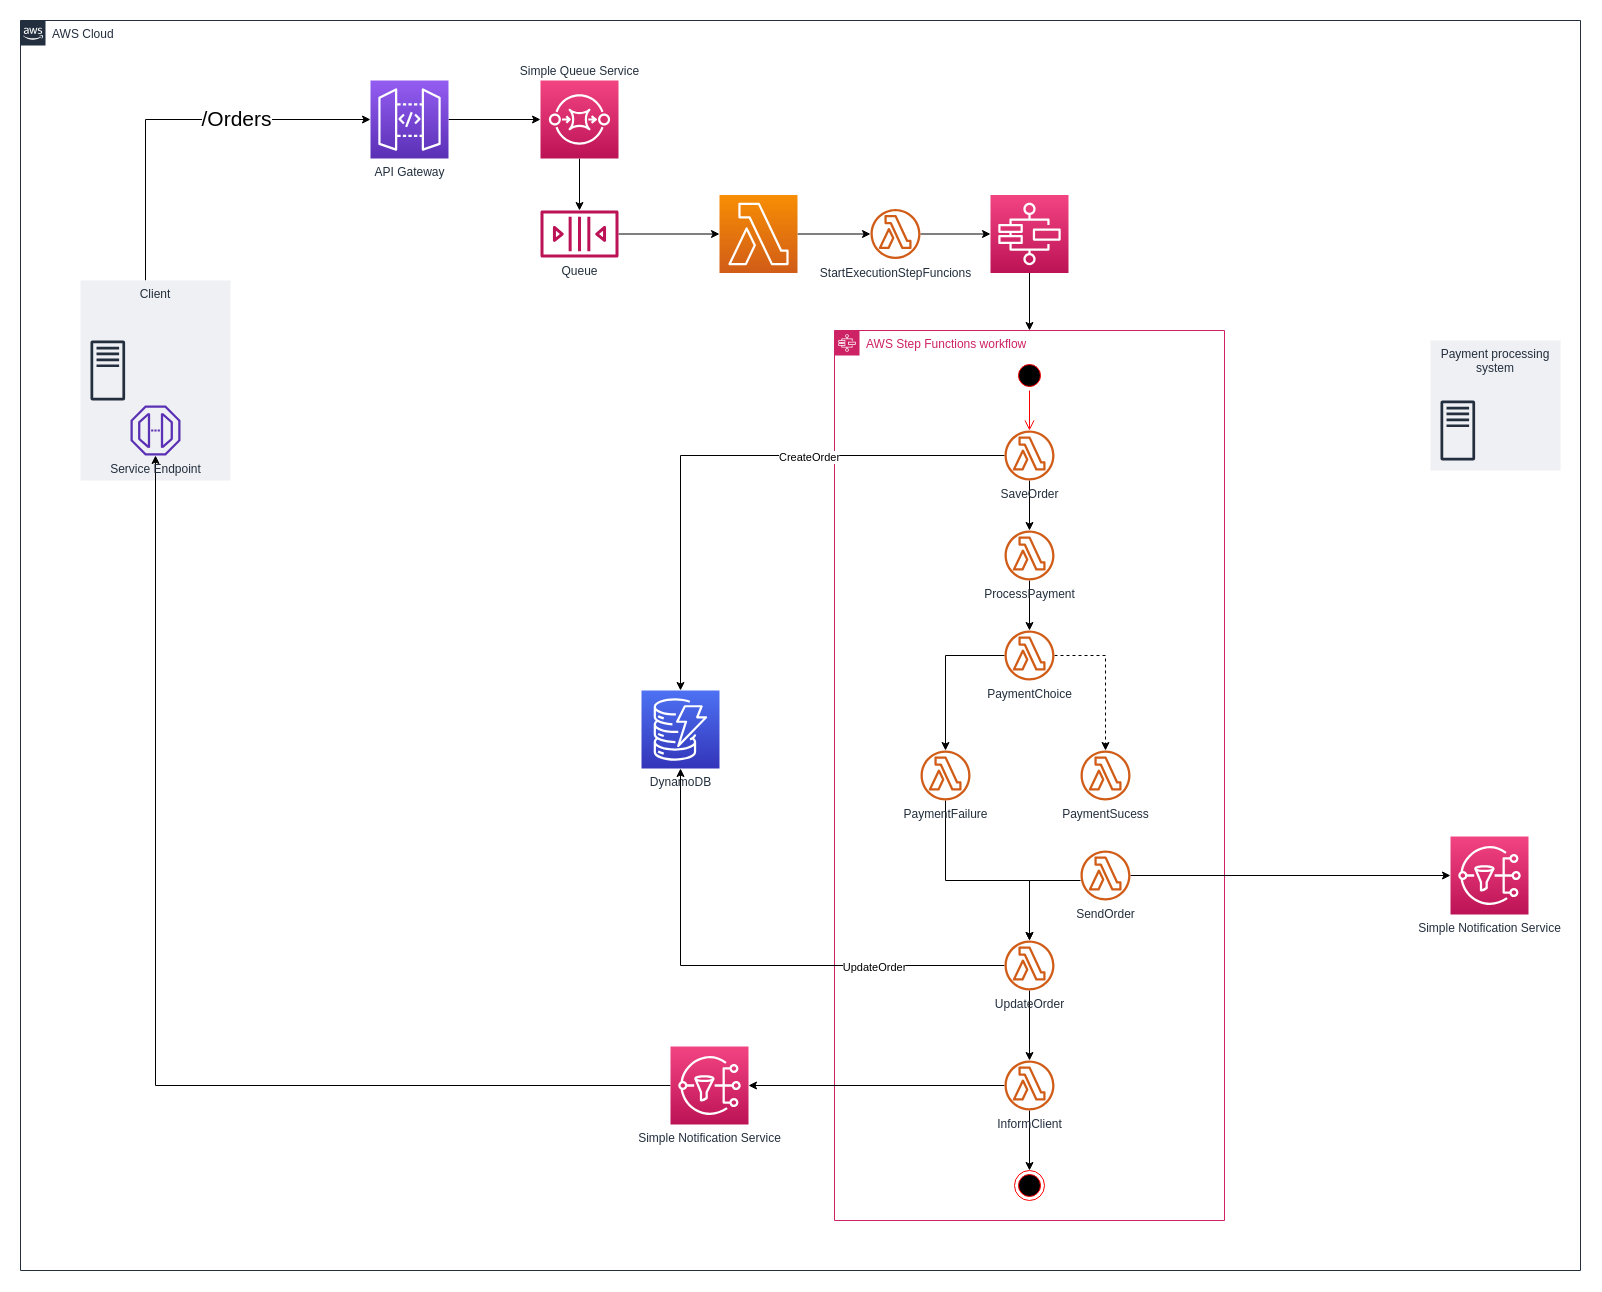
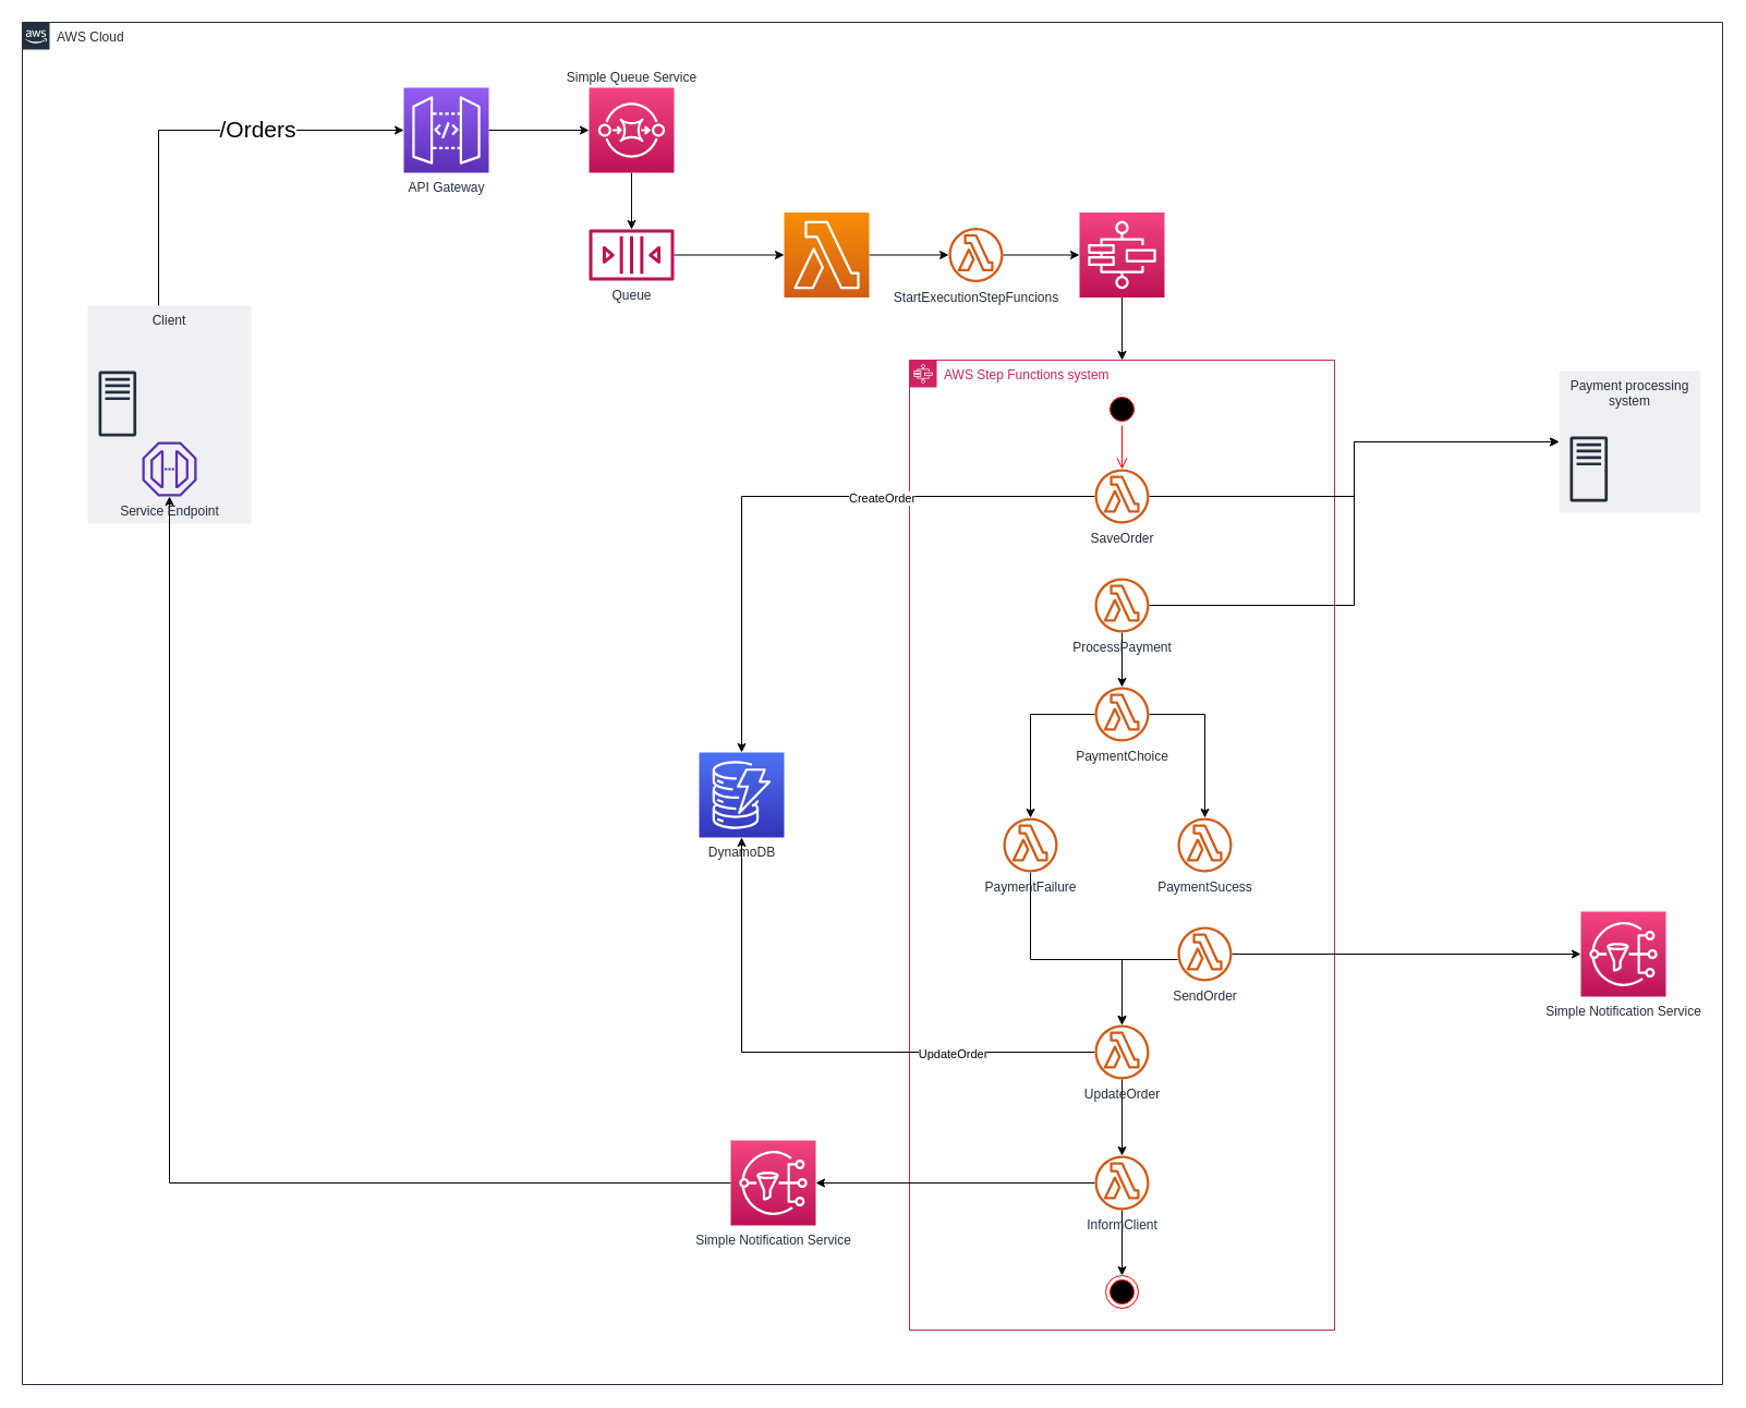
- <mxCell id="7" value="AWS Step Functions workflow" style="points=[[0,0],[0.25,0],[0.5,0],[0.75,0],[1,0],[1,0.25],[1,0.5],[1,0.75],[1,1],[0.75,1],[0.5,1],[0.25,1],[0,1],[0,0.75],[0,0.5],[0,0.25]];outlineConnect=0;gradientColor=none;html=1;whiteSpace=wrap;fontSize=12;fontStyle=0;shape=mxgraph.aws4.group;grIcon=mxgraph.aws4.group_aws_step_functions_workflow;strokeColor=#CD2264;fillColor=none;verticalAlign=top;align=left;spacingLeft=30;fontColor=#CD2264;dashed=0;" parent="1" vertex="1"><mxGeometry x="834" y="330" width="390" height="890" as="geometry" /></mxCell>
+ <mxCell id="7" value="AWS Step Functions system" style="points=[[0,0],[0.25,0],[0.5,0],[0.75,0],[1,0],[1,0.25],[1,0.5],[1,0.75],[1,1],[0.75,1],[0.5,1],[0.25,1],[0,1],[0,0.75],[0,0.5],[0,0.25]];outlineConnect=0;gradientColor=none;html=1;whiteSpace=wrap;fontSize=12;fontStyle=0;shape=mxgraph.aws4.group;grIcon=mxgraph.aws4.group_aws_step_functions_workflow;strokeColor=#CD2264;fillColor=none;verticalAlign=top;align=left;spacingLeft=30;fontColor=#CD2264;dashed=0;" parent="1" vertex="1"><mxGeometry x="834" y="330" width="390" height="890" as="geometry" /></mxCell>
- <mxCell id="22" style="edgeStyle=orthogonalEdgeStyle;rounded=0;orthogonalLoop=1;jettySize=auto;html=1;" parent="1" source="23" target="29" edge="1"><mxGeometry relative="1" as="geometry" /></mxCell>
+ <mxCell id="22" style="edgeStyle=orthogonalEdgeStyle;rounded=0;orthogonalLoop=1;jettySize=auto;html=1;" parent="1" source="23" target="30" edge="1"><mxGeometry relative="1" as="geometry" /></mxCell>
+ <mxCell id="27" style="edgeStyle=orthogonalEdgeStyle;rounded=0;orthogonalLoop=1;jettySize=auto;html=1;entryX=0;entryY=0.5;entryDx=0;entryDy=0;" parent="1" source="29" target="30" edge="1"><mxGeometry relative="1" as="geometry" /></mxCell>
- <mxCell id="33" style="edgeStyle=orthogonalEdgeStyle;rounded=0;orthogonalLoop=1;jettySize=auto;html=1;dashed=1;" parent="1" source="34" target="37" edge="1"><mxGeometry relative="1" as="geometry" /></mxCell>
+ <mxCell id="33" style="edgeStyle=orthogonalEdgeStyle;rounded=0;orthogonalLoop=1;jettySize=auto;html=1;" parent="1" source="34" target="37" edge="1"><mxGeometry relative="1" as="geometry" /></mxCell>
